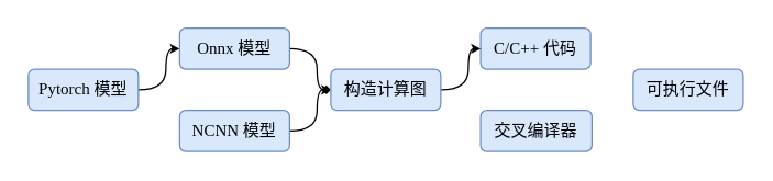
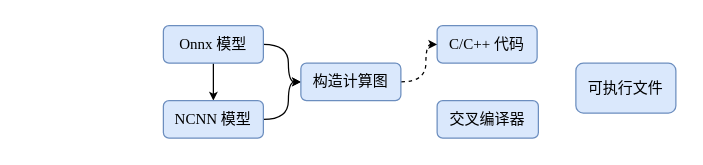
- <mxCell id="12" style="edgeStyle=orthogonalEdgeStyle;rounded=0;orthogonalLoop=1;jettySize=auto;html=1;exitX=1;exitY=0.5;exitDx=0;exitDy=0;entryX=0;entryY=0.5;entryDx=0;entryDy=0;fontFamily=Times New Roman;startSize=4;endSize=4;curved=1;" parent="1" source="13" target="9" edge="1"><mxGeometry relative="1" as="geometry" /></mxCell>
+ <mxCell id="12" style="edgeStyle=orthogonalEdgeStyle;rounded=0;orthogonalLoop=1;jettySize=auto;html=1;exitX=1;exitY=0.5;exitDx=0;exitDy=0;entryX=0;entryY=0.5;entryDx=0;entryDy=0;fontFamily=Times New Roman;startSize=4;endSize=4;curved=1;dashed=1;" parent="1" source="13" target="9" edge="1"><mxGeometry relative="1" as="geometry" /></mxCell>
- <mxCell id="2" style="edgeStyle=orthogonalEdgeStyle;rounded=0;orthogonalLoop=1;jettySize=auto;html=1;exitX=1;exitY=0.5;exitDx=0;exitDy=0;entryX=0;entryY=0.5;entryDx=0;entryDy=0;fontFamily=Times New Roman;startSize=4;endSize=4;curved=1;" parent="1" source="3" target="6" edge="1"><mxGeometry relative="1" as="geometry" /></mxCell>
+ <mxCell id="4" style="edgeStyle=orthogonalEdgeStyle;rounded=0;orthogonalLoop=1;jettySize=auto;html=1;exitX=0.5;exitY=1;exitDx=0;exitDy=0;entryX=0.5;entryY=0;entryDx=0;entryDy=0;fontFamily=Times New Roman;startSize=4;endSize=4;curved=1;" parent="1" source="6" target="8" edge="1"><mxGeometry relative="1" as="geometry" /></mxCell>
- <mxCell id="3" value="Pytorch 模型" style="rounded=1;whiteSpace=wrap;html=1;fillColor=#dae8fc;strokeColor=#6c8ebf;fontFamily=Times New Roman;" parent="1" vertex="1"><mxGeometry x="20" y="50" width="80" height="30" as="geometry" /></mxCell>
- <mxCell id="10" value="可执行文件" style="rounded=1;whiteSpace=wrap;html=1;fillColor=#dae8fc;strokeColor=#6c8ebf;fontFamily=Times New Roman;" parent="1" vertex="1"><mxGeometry x="460" y="50" width="80" height="30" as="geometry" /></mxCell>
+ <mxCell id="10" value="可执行文件" style="rounded=1;whiteSpace=wrap;html=1;fillColor=#dae8fc;strokeColor=#6c8ebf;fontFamily=Times New Roman;" parent="1" vertex="1"><mxGeometry x="460" y="50" width="80" height="40" as="geometry" /></mxCell>
- <mxCell id="7" style="edgeStyle=orthogonalEdgeStyle;rounded=0;orthogonalLoop=1;jettySize=auto;html=1;exitX=1;exitY=0.5;exitDx=0;exitDy=0;entryX=0;entryY=0.5;entryDx=0;entryDy=0;fontFamily=Times New Roman;startSize=4;endSize=4;curved=1;endArrow=diamond;" parent="1" source="8" target="13" edge="1"><mxGeometry relative="1" as="geometry" /></mxCell>
+ <mxCell id="7" style="edgeStyle=orthogonalEdgeStyle;rounded=0;orthogonalLoop=1;jettySize=auto;html=1;exitX=1;exitY=0.5;exitDx=0;exitDy=0;entryX=0;entryY=0.5;entryDx=0;entryDy=0;fontFamily=Times New Roman;startSize=4;endSize=4;curved=1;" parent="1" source="8" target="13" edge="1"><mxGeometry relative="1" as="geometry" /></mxCell>
